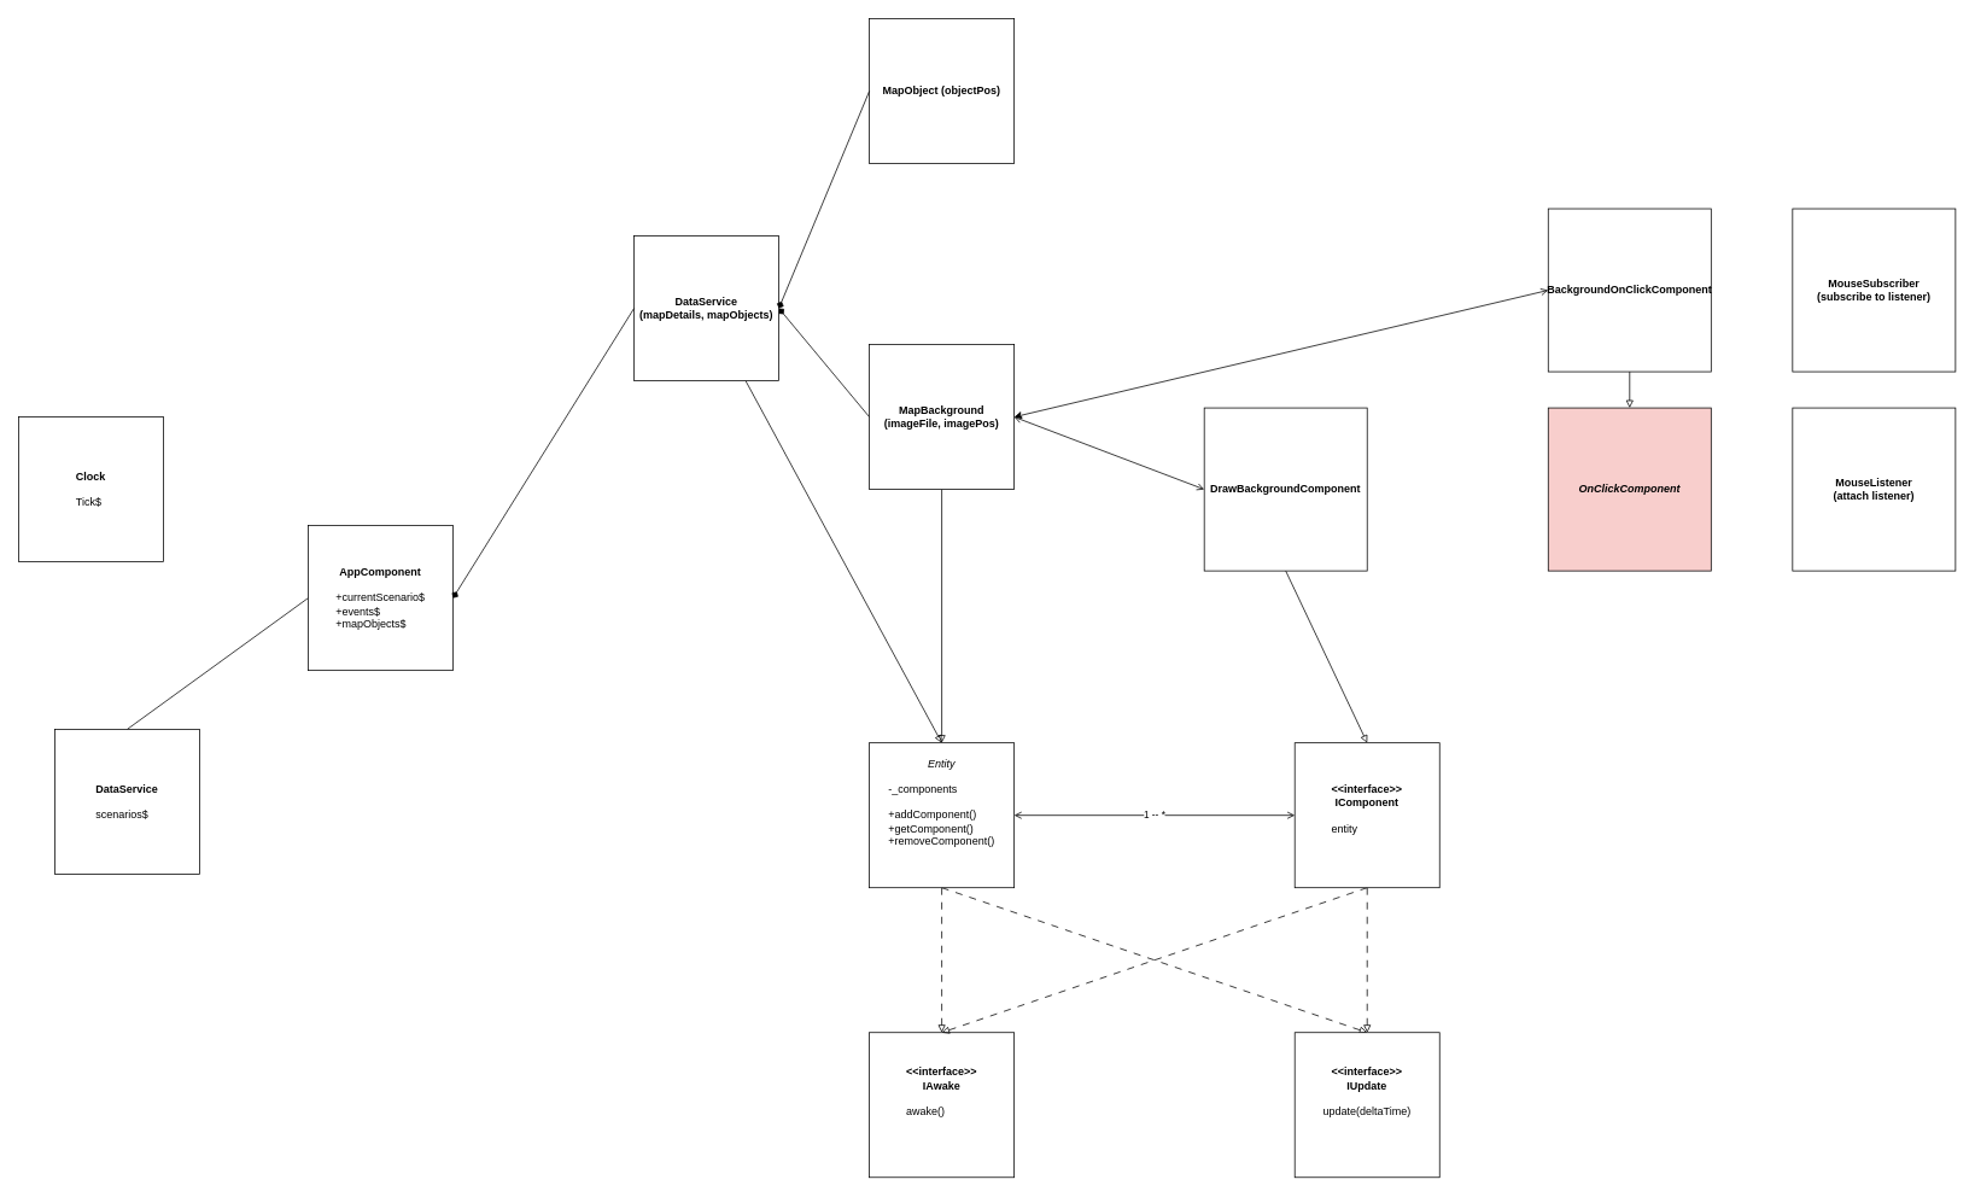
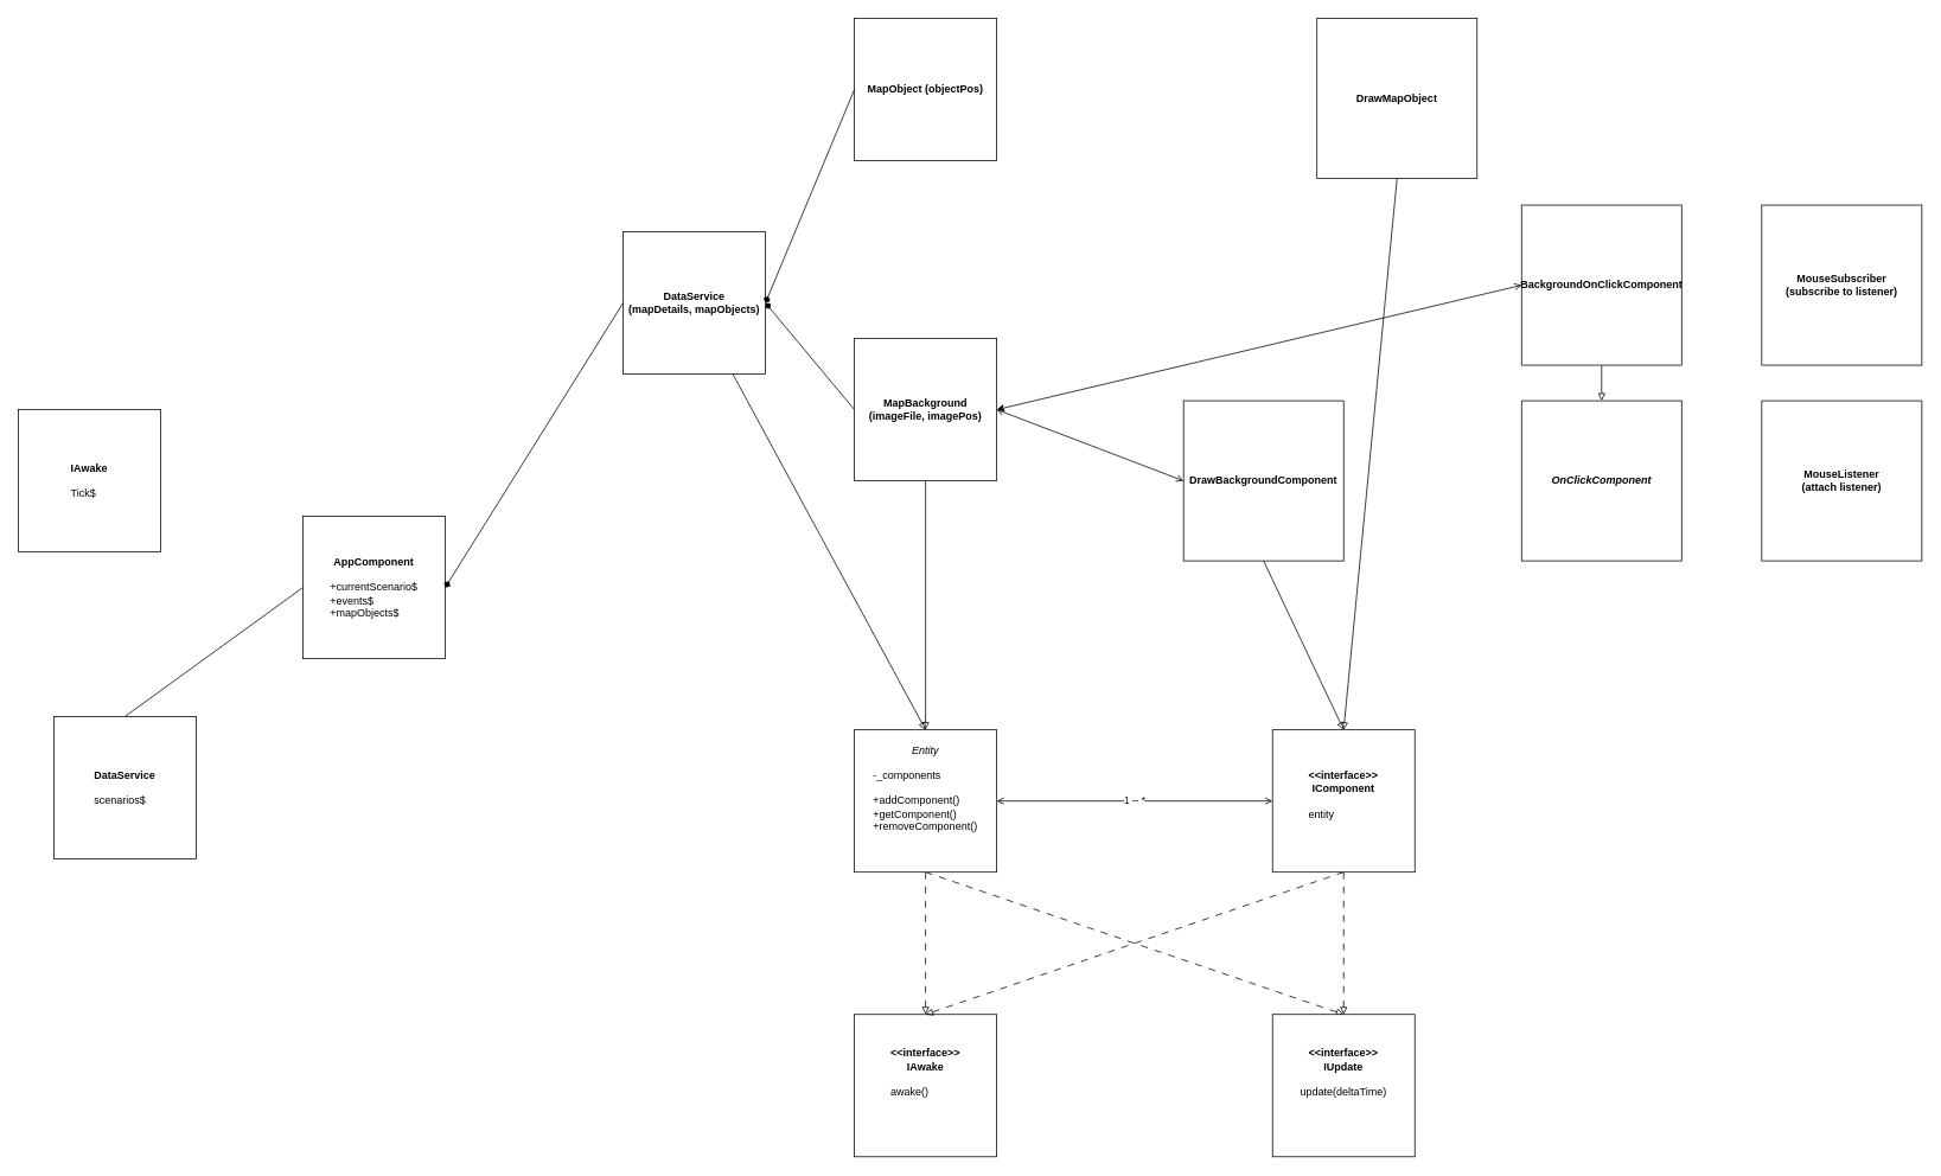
+ <mxCell id="26" value="&lt;b&gt;DrawMapObject&lt;br&gt;&lt;/b&gt;" style="whiteSpace=wrap;html=1;aspect=fixed;" parent="1" vertex="1"><mxGeometry x="1480" y="20" width="180" height="180" as="geometry" /></mxCell>
+ <mxCell id="2" style="edgeStyle=none;html=1;endArrow=block;endFill=0;entryX=0.5;entryY=0;entryDx=0;entryDy=0;exitX=0.5;exitY=1;exitDx=0;exitDy=0;" parent="1" source="26" target="11" edge="1"><mxGeometry relative="1" as="geometry"><mxPoint x="1310" y="330" as="sourcePoint" /><mxPoint x="1430" y="770" as="targetPoint" /></mxGeometry></mxCell>
- <mxCell id="17" value="&lt;b&gt;Clock&lt;/b&gt;&lt;br&gt;&lt;br&gt;&lt;div style=&quot;text-align: left;&quot;&gt;Tick$&lt;/div&gt;" style="whiteSpace=wrap;html=1;aspect=fixed;" parent="1" vertex="1"><mxGeometry x="20" y="460" width="160" height="160" as="geometry" /></mxCell>
+ <mxCell id="17" value="&lt;b&gt;IAwake&lt;/b&gt;&lt;br&gt;&lt;br&gt;&lt;div style=&quot;text-align: left;&quot;&gt;Tick$&lt;/div&gt;" style="whiteSpace=wrap;html=1;aspect=fixed;" parent="1" vertex="1"><mxGeometry x="20" y="460" width="160" height="160" as="geometry" /></mxCell>
- <mxCell id="31" value="&lt;i style=&quot;&quot;&gt;&lt;b&gt;OnClickComponent&lt;/b&gt;&lt;/i&gt;" style="whiteSpace=wrap;html=1;aspect=fixed;fillColor=#f8cecc;" parent="1" vertex="1"><mxGeometry x="1710" y="450" width="180" height="180" as="geometry" /></mxCell>
+ <mxCell id="31" value="&lt;i style=&quot;&quot;&gt;&lt;b&gt;OnClickComponent&lt;/b&gt;&lt;/i&gt;" style="whiteSpace=wrap;html=1;aspect=fixed;" parent="1" vertex="1"><mxGeometry x="1710" y="450" width="180" height="180" as="geometry" /></mxCell>
